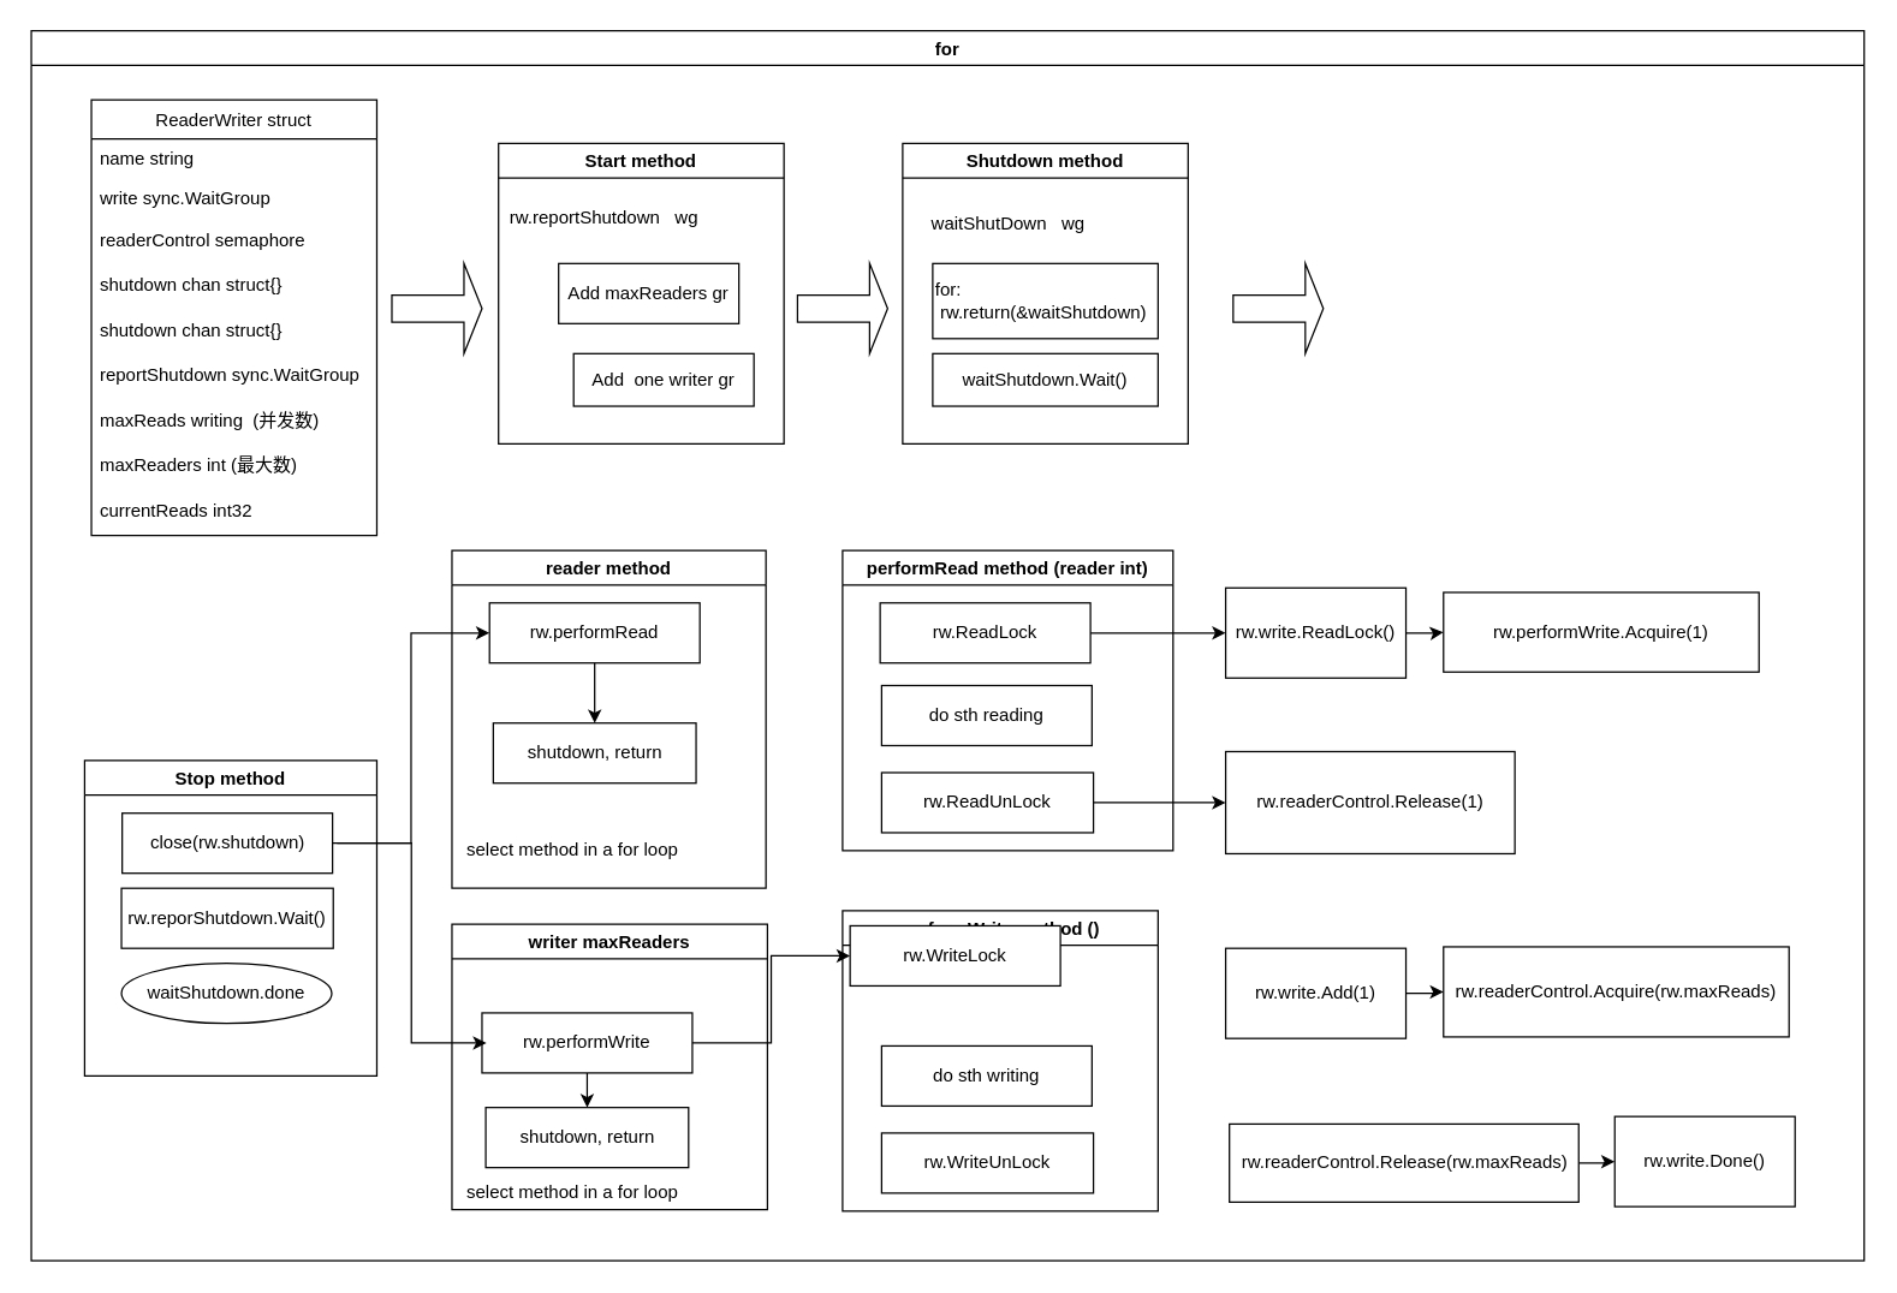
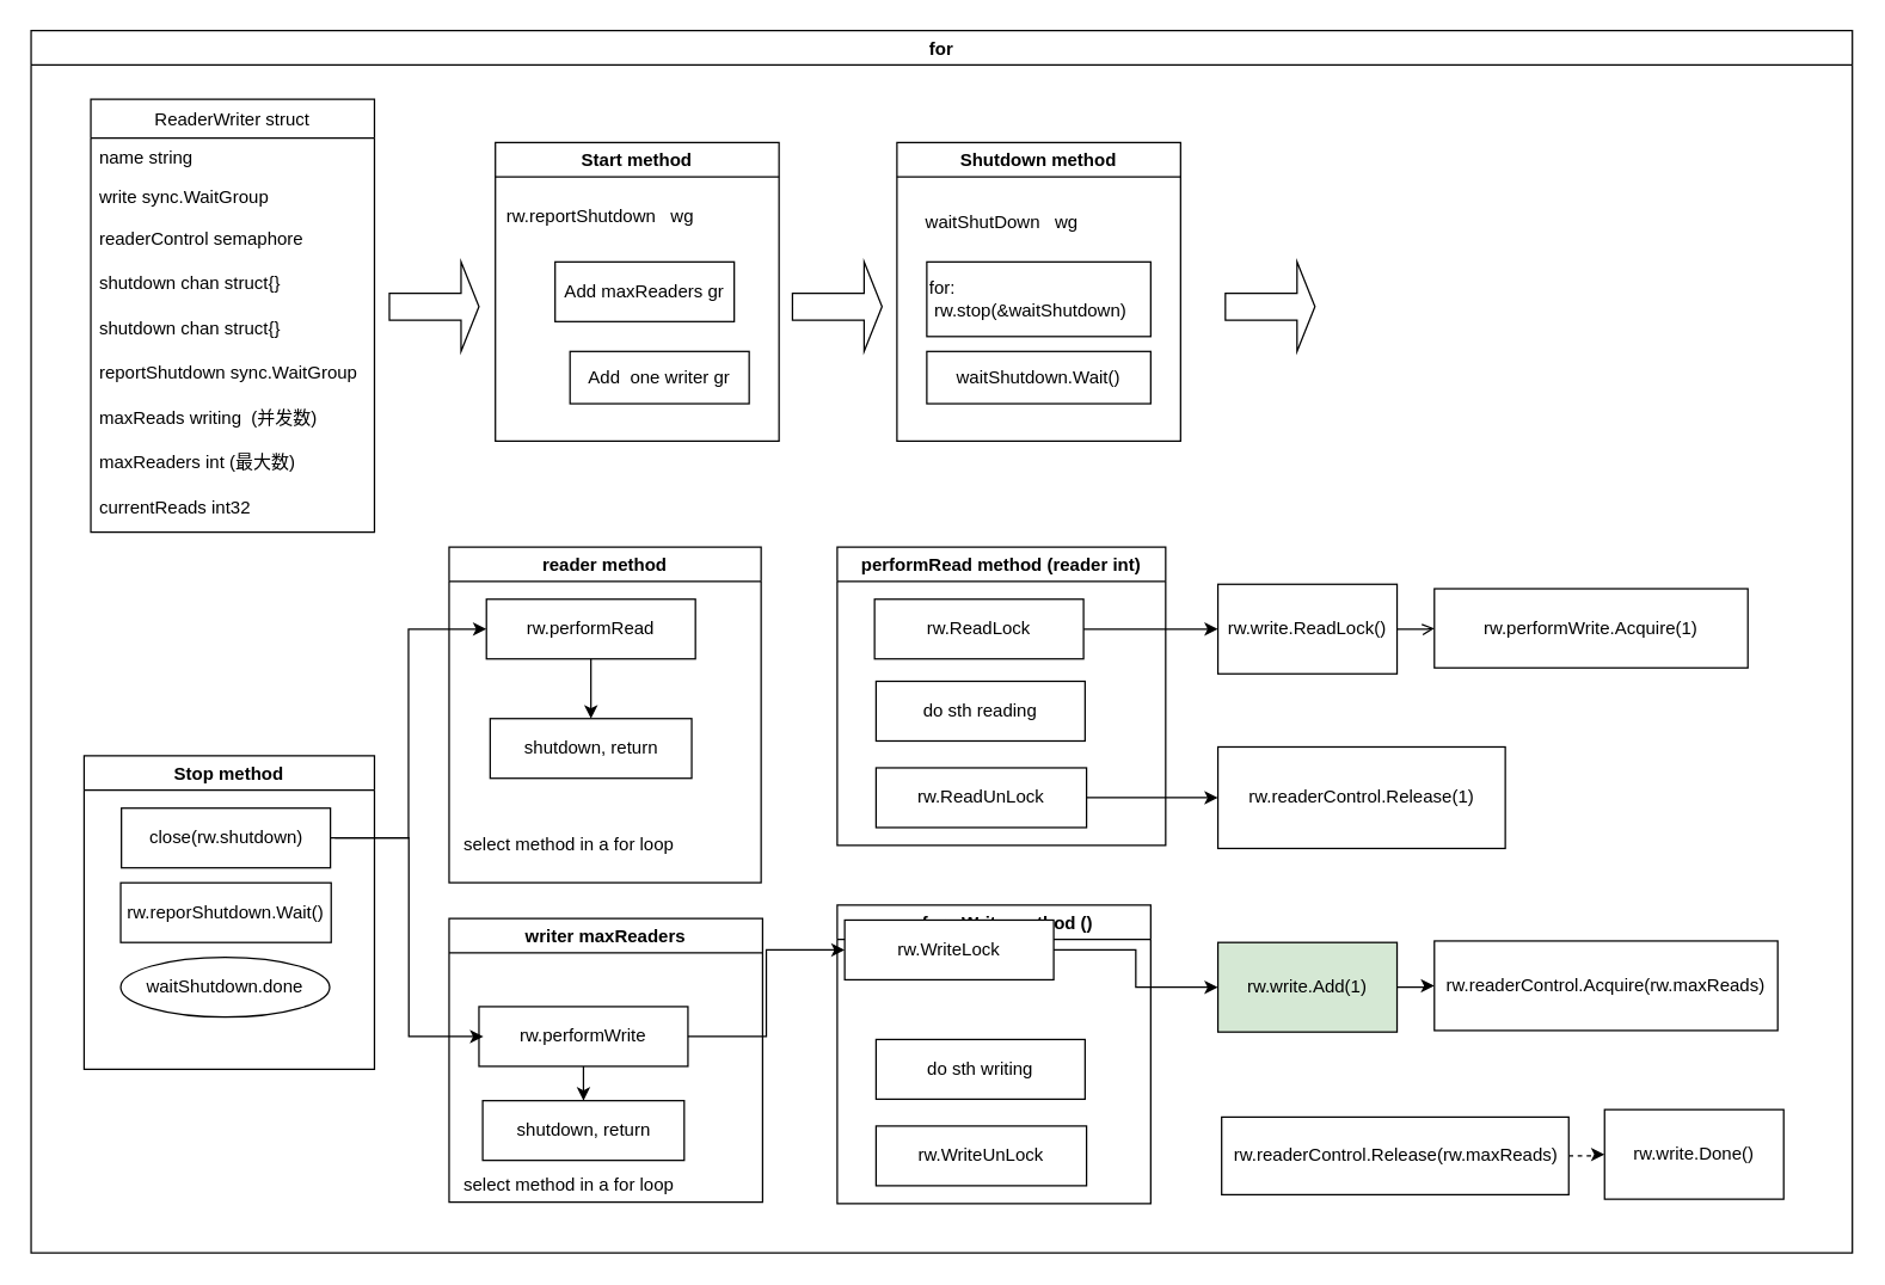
- <mxCell id="21" value="for:&amp;nbsp; &amp;nbsp; &amp;nbsp; &amp;nbsp; &amp;nbsp; &amp;nbsp; &amp;nbsp; &amp;nbsp; &amp;nbsp;rw.return(&amp;amp;waitShutdown)" style="whiteSpace=wrap;html=1;align=left;" vertex="1" parent="19"><mxGeometry x="20" y="80" width="150" height="50" as="geometry" /></mxCell>
+ <mxCell id="21" value="for:&amp;nbsp; &amp;nbsp; &amp;nbsp; &amp;nbsp; &amp;nbsp; &amp;nbsp; &amp;nbsp; &amp;nbsp; &amp;nbsp;rw.stop(&amp;amp;waitShutdown)" style="whiteSpace=wrap;html=1;align=left;" vertex="1" parent="19"><mxGeometry x="20" y="80" width="150" height="50" as="geometry" /></mxCell>
- <mxCell id="52" value="" style="edgeStyle=orthogonalEdgeStyle;rounded=0;orthogonalLoop=1;jettySize=auto;html=1;" edge="1" parent="1" source="53" target="49"><mxGeometry relative="1" as="geometry" /></mxCell>
+ <mxCell id="52" value="" style="edgeStyle=orthogonalEdgeStyle;rounded=0;orthogonalLoop=1;jettySize=auto;html=1;endArrow=open;" edge="1" parent="1" source="53" target="49"><mxGeometry relative="1" as="geometry" /></mxCell>
+ <mxCell id="59" value="" style="edgeStyle=orthogonalEdgeStyle;rounded=0;orthogonalLoop=1;jettySize=auto;html=1;" edge="1" parent="1" source="45" target="58"><mxGeometry relative="1" as="geometry" /></mxCell>
- <mxCell id="58" value="rw.write.Add(1)" style="whiteSpace=wrap;html=1;" vertex="1" parent="1"><mxGeometry x="815" y="631" width="120" height="60" as="geometry" /></mxCell>
+ <mxCell id="58" value="rw.write.Add(1)" style="whiteSpace=wrap;html=1;fillColor=#d5e8d4;" vertex="1" parent="1"><mxGeometry x="815" y="631" width="120" height="60" as="geometry" /></mxCell>
- <mxCell id="60" value="" style="edgeStyle=orthogonalEdgeStyle;rounded=0;orthogonalLoop=1;jettySize=auto;html=1;" edge="1" parent="1" source="61" target="51"><mxGeometry relative="1" as="geometry" /></mxCell>
+ <mxCell id="60" value="" style="edgeStyle=orthogonalEdgeStyle;rounded=0;orthogonalLoop=1;jettySize=auto;html=1;dashed=1;" edge="1" parent="1" source="61" target="51"><mxGeometry relative="1" as="geometry" /></mxCell>
